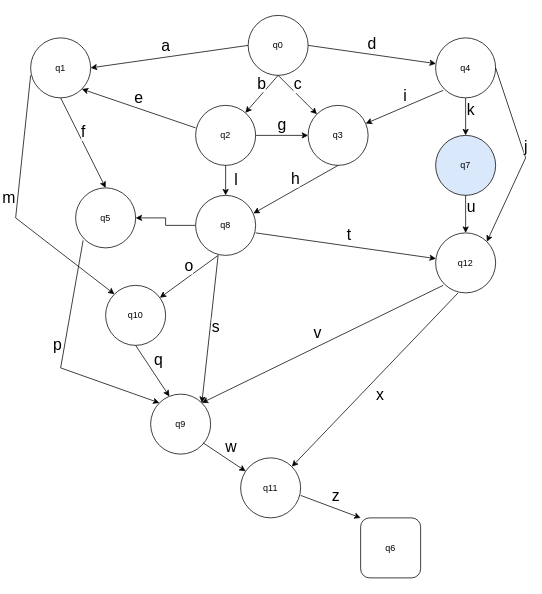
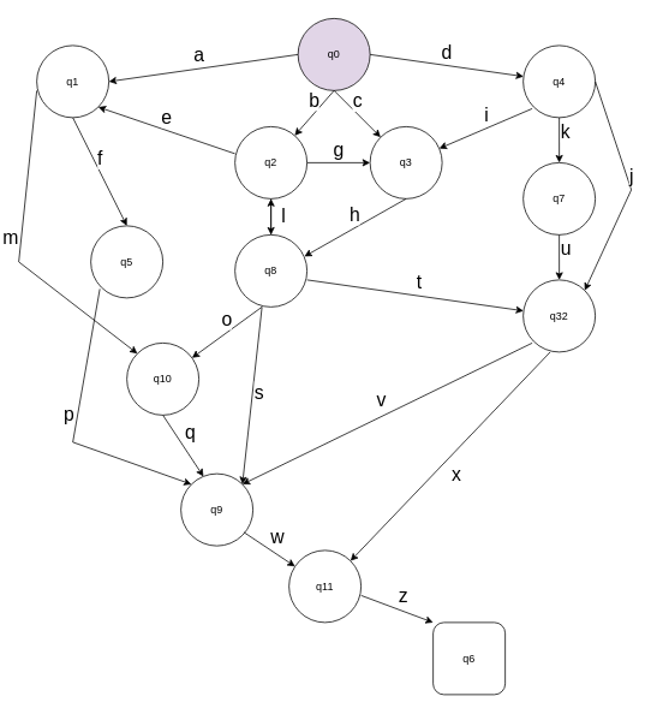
- <mxCell id="2" value="q0" style="ellipse;whiteSpace=wrap;html=1;aspect=fixed;" parent="1" vertex="1"><mxGeometry x="330" y="20" width="80" height="80" as="geometry" /></mxCell>
+ <mxCell id="2" value="q0" style="ellipse;whiteSpace=wrap;html=1;aspect=fixed;fillColor=#e1d5e7;" parent="1" vertex="1"><mxGeometry x="330" y="20" width="80" height="80" as="geometry" /></mxCell>
- <mxCell id="17" value="q7" style="ellipse;whiteSpace=wrap;html=1;aspect=fixed;fillColor=#dae8fc;" parent="1" vertex="1"><mxGeometry x="580" y="180" width="80" height="80" as="geometry" /></mxCell>
+ <mxCell id="17" value="q7" style="ellipse;whiteSpace=wrap;html=1;aspect=fixed;" parent="1" vertex="1"><mxGeometry x="580" y="180" width="80" height="80" as="geometry" /></mxCell>
- <mxCell id="14" value="" style="edgeStyle=orthogonalEdgeStyle;rounded=0;orthogonalLoop=1;jettySize=auto;html=1;fontSize=21;" parent="1" source="15" target="7" edge="1"><mxGeometry relative="1" as="geometry" /></mxCell>
+ <mxCell id="14" value="" style="edgeStyle=orthogonalEdgeStyle;rounded=0;orthogonalLoop=1;jettySize=auto;html=1;fontSize=21;" parent="1" source="15" target="4" edge="1"><mxGeometry relative="1" as="geometry" /></mxCell>
- <mxCell id="19" value="q12" style="ellipse;whiteSpace=wrap;html=1;aspect=fixed;" parent="1" vertex="1"><mxGeometry x="580" y="310" width="80" height="80" as="geometry" /></mxCell>
+ <mxCell id="19" value="q32" style="ellipse;whiteSpace=wrap;html=1;aspect=fixed;" parent="1" vertex="1"><mxGeometry x="580" y="310" width="80" height="80" as="geometry" /></mxCell>
